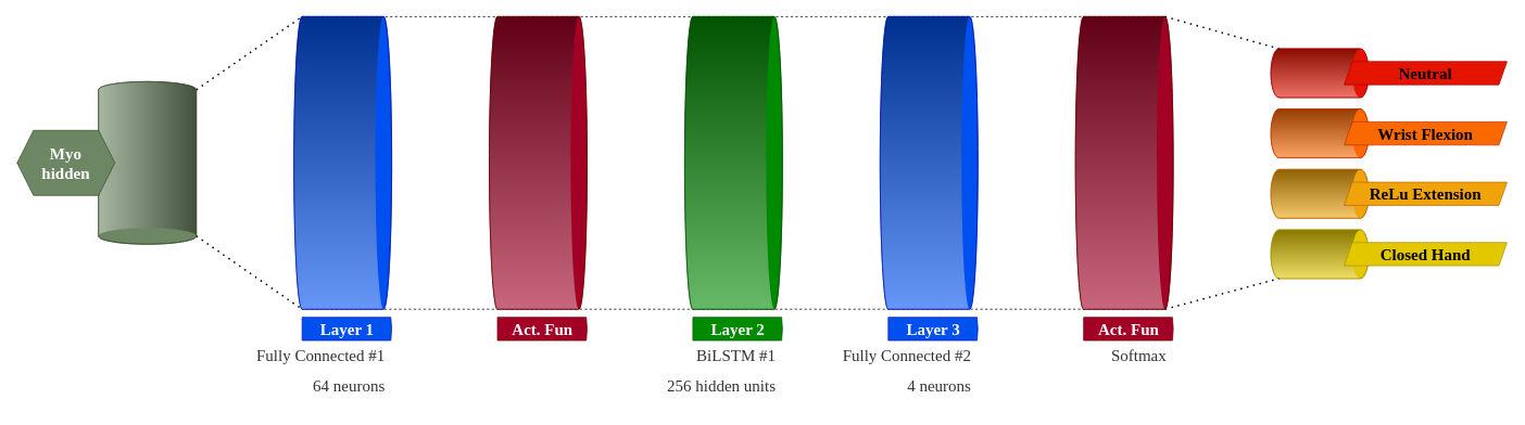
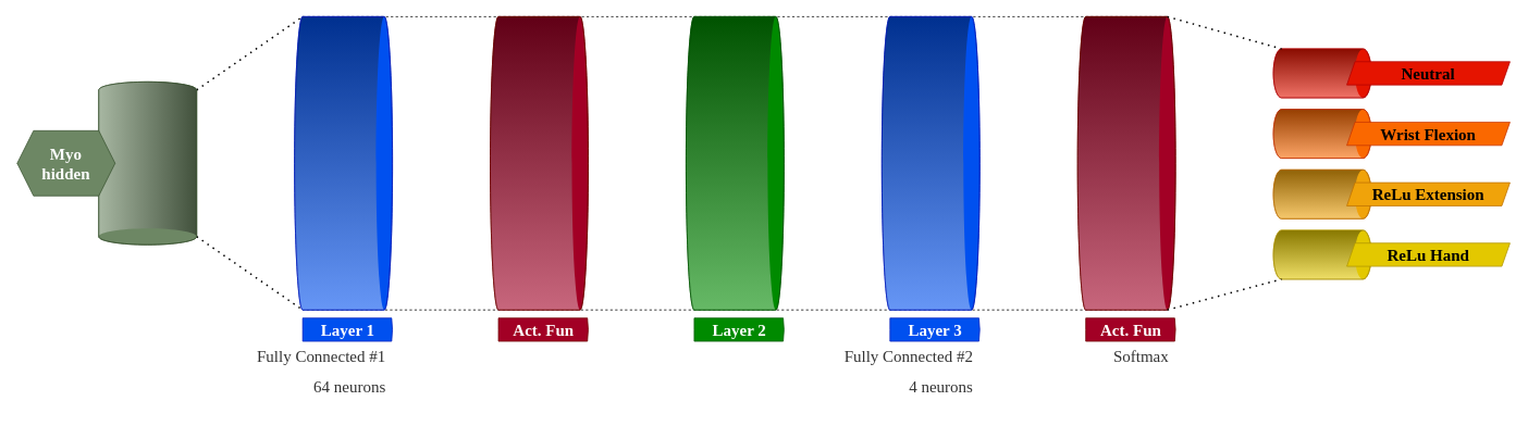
- <mxCell id="29" value="&lt;span style=&quot;font-size: 20px;&quot;&gt;Closed Hand&lt;/span&gt;" style="shape=parallelogram;perimeter=parallelogramPerimeter;whiteSpace=wrap;html=1;fixedSize=1;shadow=0;labelBackgroundColor=none;sketch=0;fontColor=#000000;fontSize=14;fontFamily=Verdana;fillColor=#e3c800;strokeColor=#B09500;fontStyle=1;size=10;" parent="1" vertex="1"><mxGeometry x="1650" y="298" width="200" height="28.5" as="geometry" /></mxCell>
+ <mxCell id="29" value="&lt;span style=&quot;font-size: 20px;&quot;&gt;ReLu Hand&lt;/span&gt;" style="shape=parallelogram;perimeter=parallelogramPerimeter;whiteSpace=wrap;html=1;fixedSize=1;shadow=0;labelBackgroundColor=none;sketch=0;fontColor=#000000;fontSize=14;fontFamily=Verdana;fillColor=#e3c800;strokeColor=#B09500;fontStyle=1;size=10;" parent="1" vertex="1"><mxGeometry x="1650" y="298" width="200" height="28.5" as="geometry" /></mxCell>
- <mxCell id="9" value="&lt;h1 style=&quot;font-size: 20px;&quot;&gt;&lt;span style=&quot;background-color: initial; font-weight: normal;&quot;&gt;BiLSTM #1&lt;/span&gt;&lt;br&gt;&lt;/h1&gt;&lt;h1 style=&quot;font-size: 20px;&quot;&gt;&lt;span style=&quot;background-color: initial; font-weight: normal; font-size: 20px;&quot;&gt;256 hidden units&lt;/span&gt;&lt;/h1&gt;" style="text;html=1;strokeColor=none;fillColor=none;spacing=8;spacingTop=-20;whiteSpace=wrap;overflow=hidden;rounded=0;shadow=0;sketch=0;fontFamily=Verdana;fontSize=20;fontColor=#333333;align=right;" parent="7" vertex="1"><mxGeometry y="398.5" width="240" height="82" as="geometry" /></mxCell>
